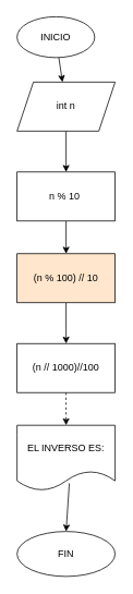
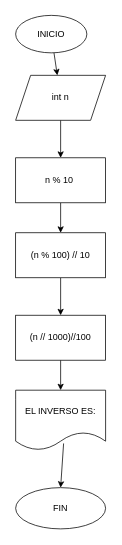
- <mxCell id="9" value="(n % 100) // 10" style="whiteSpace=wrap;html=1;fillColor=#ffe6cc;" vertex="1" parent="1"><mxGeometry x="20" y="310" width="120" height="60" as="geometry" /></mxCell>
+ <mxCell id="9" value="(n % 100) // 10" style="whiteSpace=wrap;html=1;" vertex="1" parent="1"><mxGeometry x="20" y="310" width="120" height="60" as="geometry" /></mxCell>
- <mxCell id="10" value="" style="edgeStyle=none;html=1;dashed=1;" edge="1" parent="1" source="11" target="12"><mxGeometry relative="1" as="geometry" /></mxCell>
+ <mxCell id="10" value="" style="edgeStyle=none;html=1;" edge="1" parent="1" source="11" target="12"><mxGeometry relative="1" as="geometry" /></mxCell>
